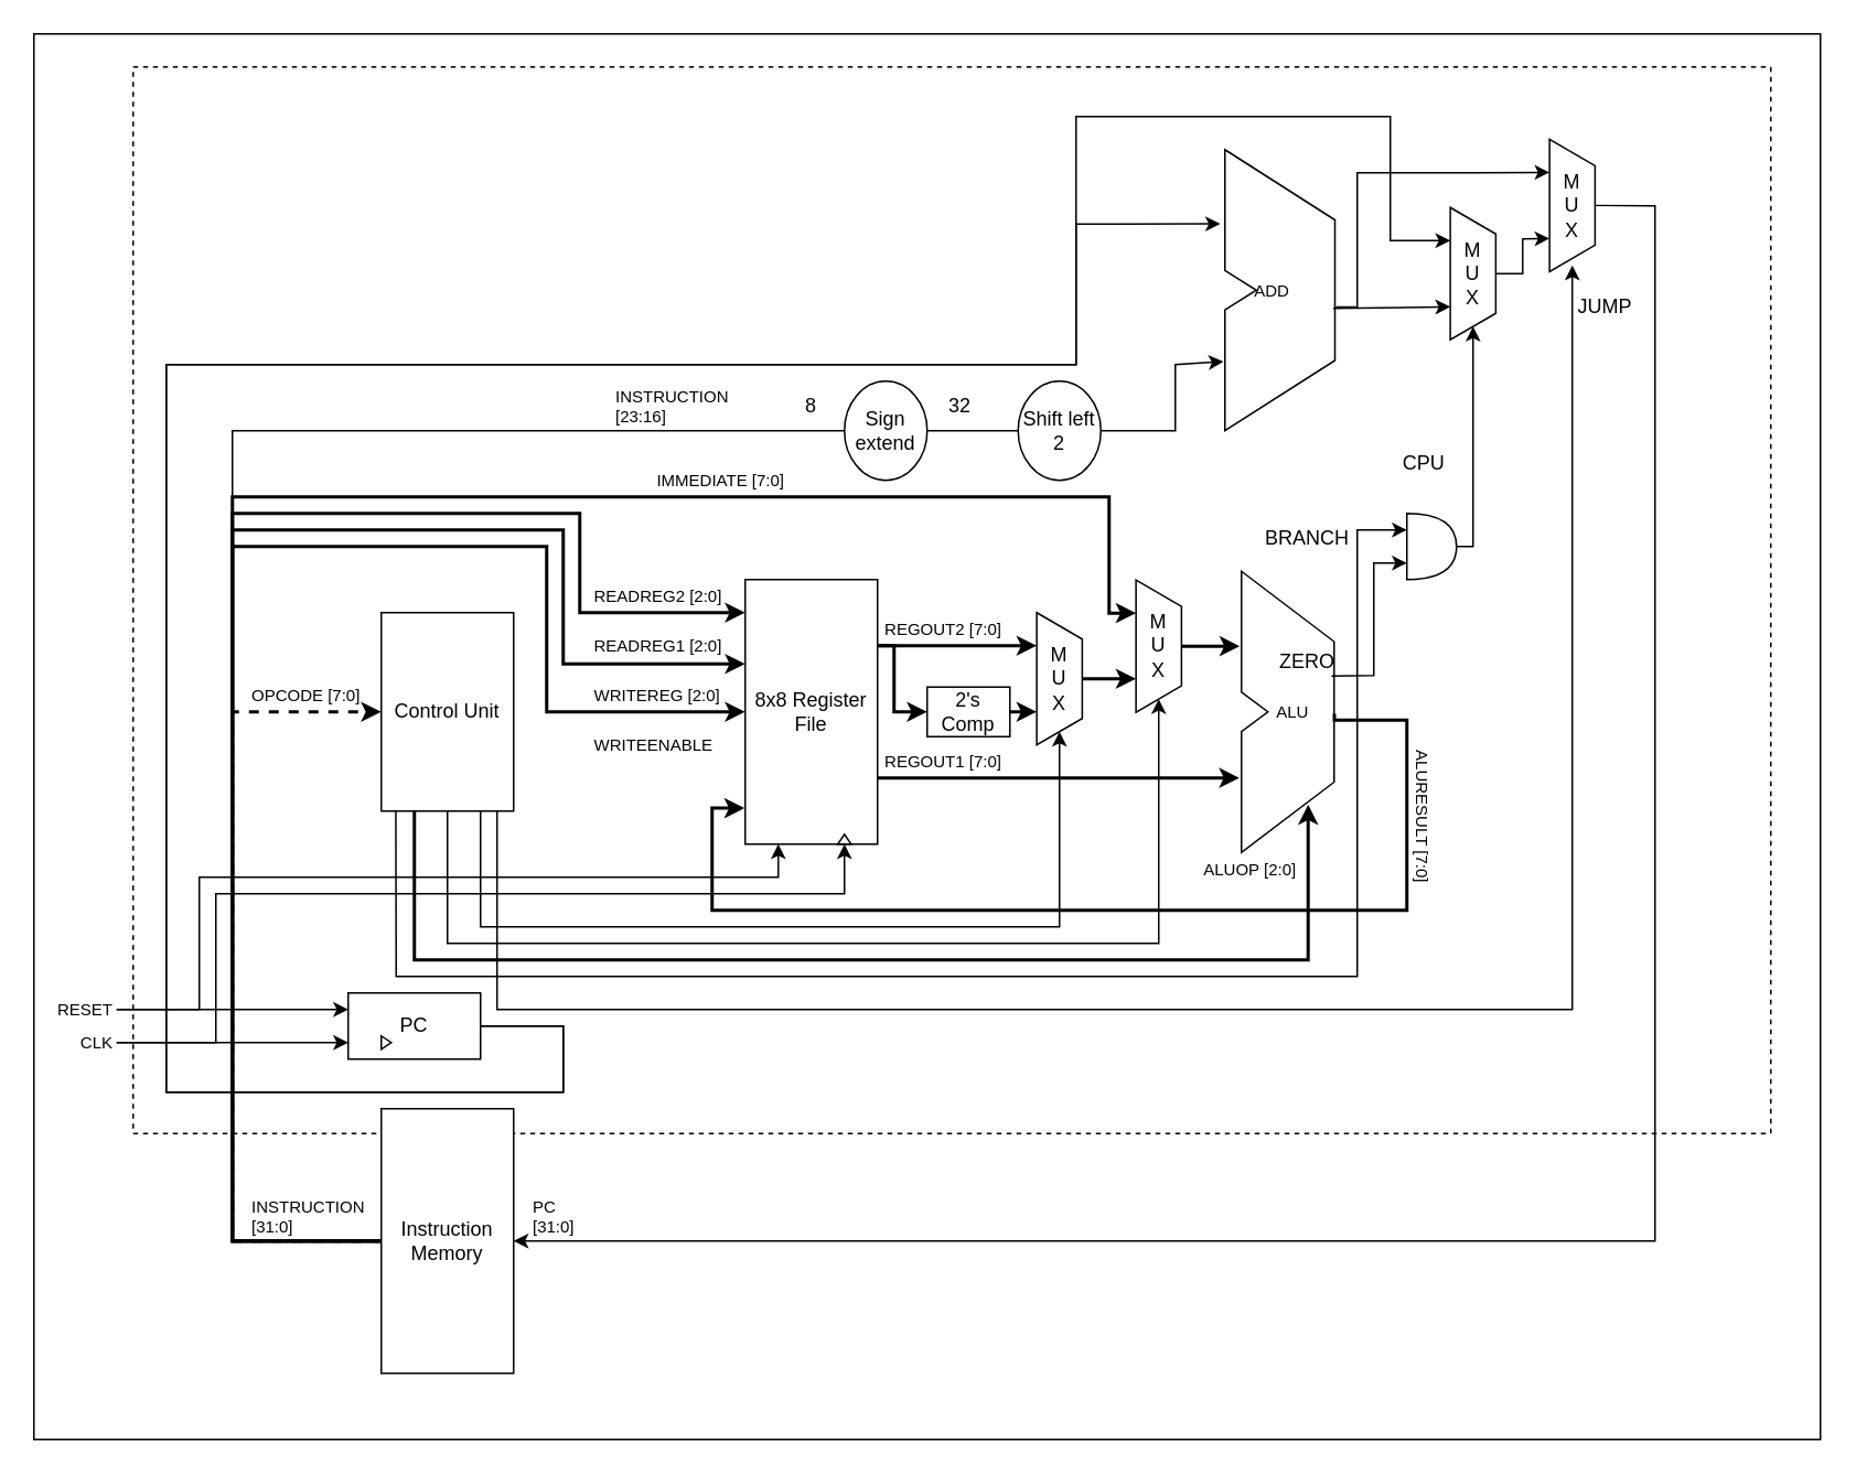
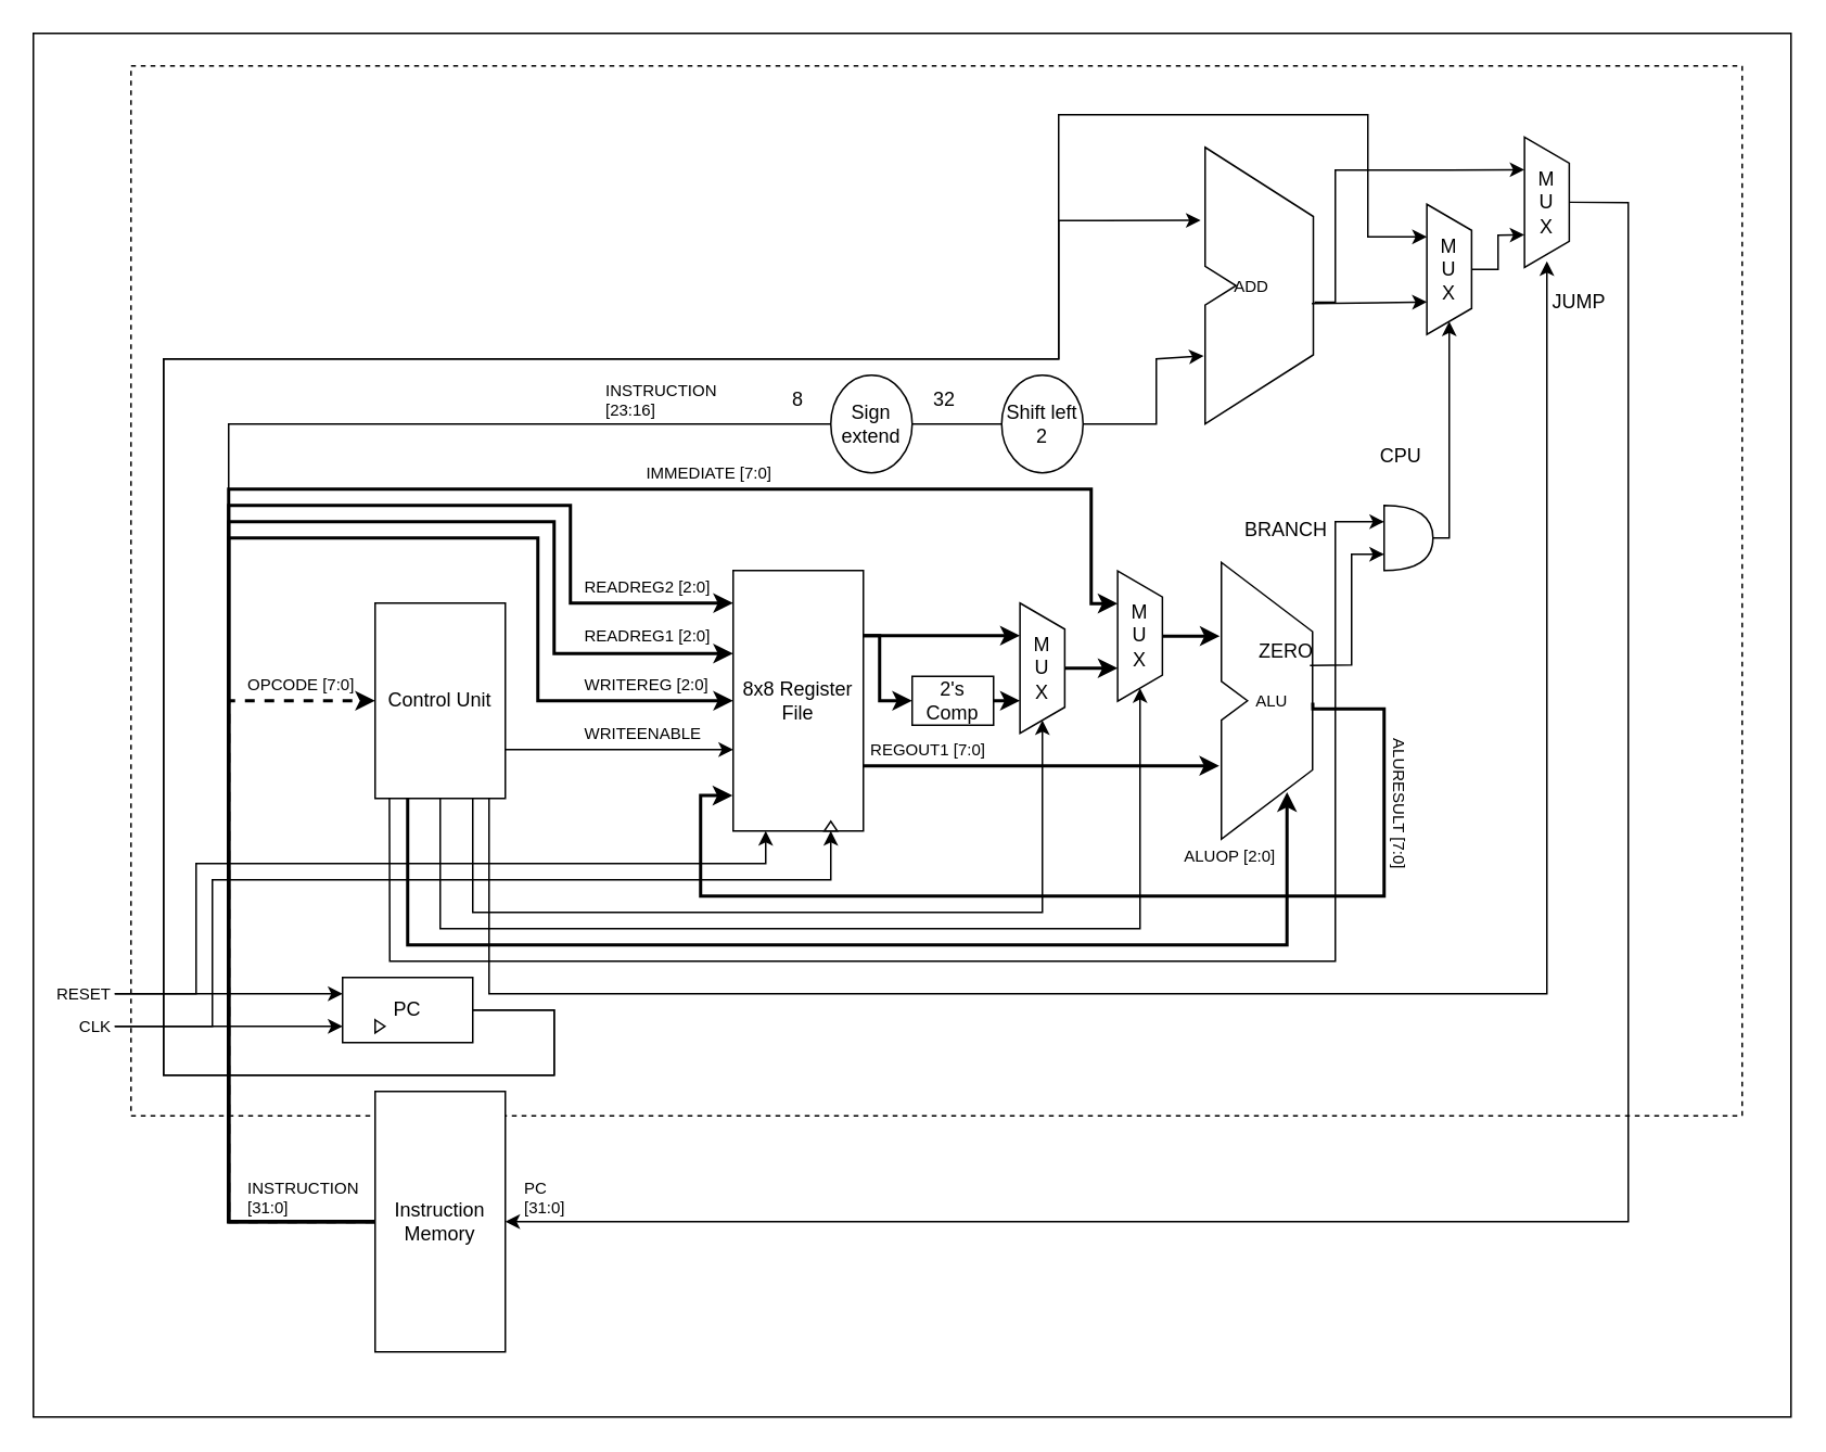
- <mxCell id="29" value="REGOUT2 [7:0]" style="text;html=1;strokeColor=none;fillColor=none;align=center;verticalAlign=middle;whiteSpace=wrap;rounded=0;fontSize=10;" parent="1" vertex="1"><mxGeometry x="530" y="370" width="80" height="20" as="geometry" /></mxCell>
+ <mxCell id="5" style="edgeStyle=orthogonalEdgeStyle;rounded=0;orthogonalLoop=1;jettySize=auto;html=1;exitX=1;exitY=0.75;exitDx=0;exitDy=0;" parent="1" source="9" target="13" edge="1"><mxGeometry relative="1" as="geometry"><Array as="points"><mxPoint x="310" y="460" /></Array></mxGeometry></mxCell>
